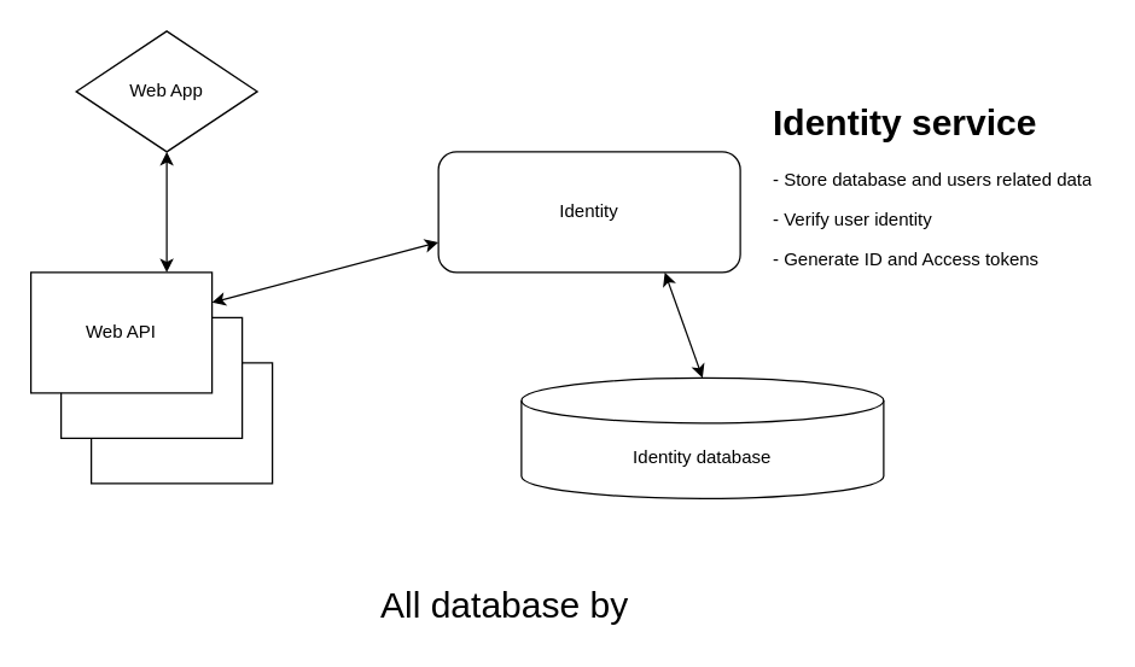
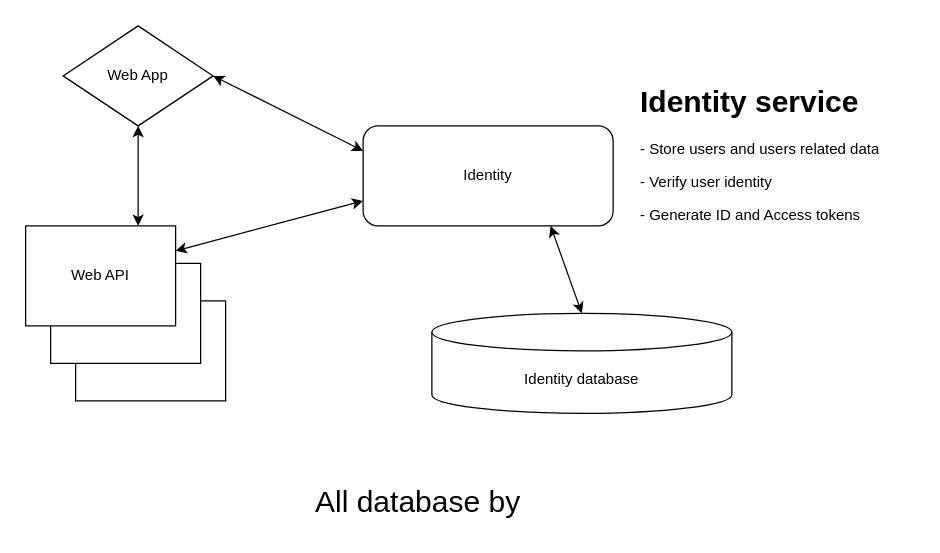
+ <mxCell id="8" value="" style="endArrow=classic;startArrow=classic;html=1;rounded=0;exitX=1;exitY=0.5;exitDx=0;exitDy=0;entryX=0;entryY=0.25;entryDx=0;entryDy=0;" edge="1" parent="1" source="3" target="5"><mxGeometry width="50" height="50" relative="1" as="geometry"><mxPoint x="240" y="50" as="sourcePoint" /><mxPoint x="290" y="0" as="targetPoint" /></mxGeometry></mxCell>
- <mxCell id="6" value="&lt;h1 style=&quot;margin-top: 0px;&quot;&gt;Identity service&lt;/h1&gt;&lt;p&gt;- Store database and users related data&lt;/p&gt;&lt;p&gt;- Verify user identity&lt;/p&gt;&lt;p&gt;- Generate ID and Access tokens&lt;/p&gt;" style="text;html=1;whiteSpace=wrap;overflow=hidden;rounded=0;" vertex="1" parent="1"><mxGeometry x="510" y="60" width="220" height="140" as="geometry" /></mxCell>
+ <mxCell id="6" value="&lt;h1 style=&quot;margin-top: 0px;&quot;&gt;Identity service&lt;/h1&gt;&lt;p&gt;- Store users and users related data&lt;/p&gt;&lt;p&gt;- Verify user identity&lt;/p&gt;&lt;p&gt;- Generate ID and Access tokens&lt;/p&gt;" style="text;html=1;whiteSpace=wrap;overflow=hidden;rounded=0;" vertex="1" parent="1"><mxGeometry x="510" y="60" width="220" height="140" as="geometry" /></mxCell>
